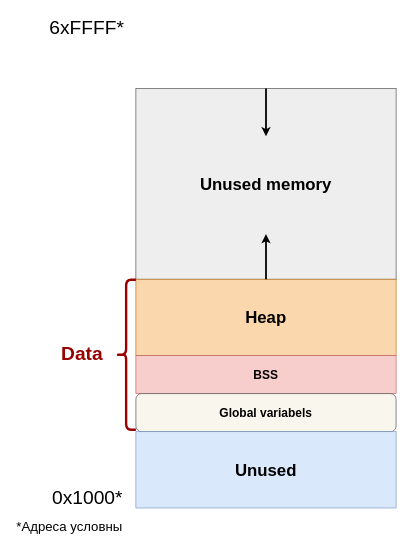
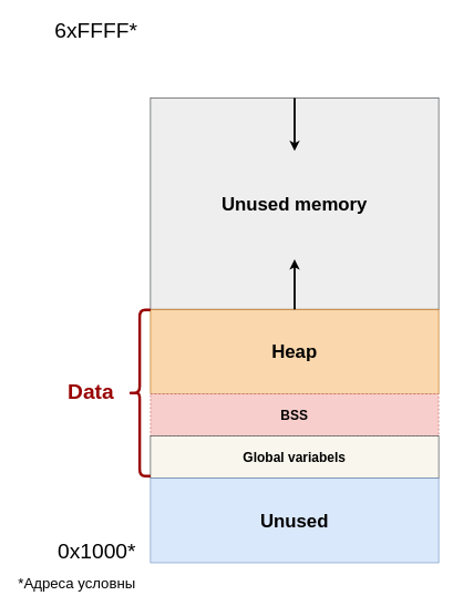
- <mxCell id="11" value="&lt;font style=&quot;font-size: 20px&quot;&gt;&lt;b&gt;BSS&lt;/b&gt;&lt;/font&gt;" style="rounded=0;whiteSpace=wrap;html=1;comic=0;fillColor=#f8cecc;strokeColor=#b85450;" parent="8" vertex="1"><mxGeometry y="572.192" width="433.898" height="63.577" as="geometry" /></mxCell>
+ <mxCell id="11" value="&lt;font style=&quot;font-size: 20px&quot;&gt;&lt;b&gt;BSS&lt;/b&gt;&lt;/font&gt;" style="rounded=0;whiteSpace=wrap;html=1;comic=0;fillColor=#f8cecc;strokeColor=#b85450;dashed=1;" parent="8" vertex="1"><mxGeometry y="572.192" width="433.898" height="63.577" as="geometry" /></mxCell>
- <mxCell id="12" value="&lt;font style=&quot;font-size: 20px&quot;&gt;&lt;b&gt;Global variabels&lt;br&gt;&lt;/b&gt;&lt;/font&gt;" style="whiteSpace=wrap;html=1;comic=0;fillColor=#f9f7ed;strokeColor=#36393d;rounded=1;" parent="8" vertex="1"><mxGeometry y="635.769" width="433.898" height="63.577" as="geometry" /></mxCell>
+ <mxCell id="12" value="&lt;font style=&quot;font-size: 20px&quot;&gt;&lt;b&gt;Global variabels&lt;br&gt;&lt;/b&gt;&lt;/font&gt;" style="rounded=0;whiteSpace=wrap;html=1;comic=0;fillColor=#f9f7ed;strokeColor=#36393d;" parent="8" vertex="1"><mxGeometry y="635.769" width="433.898" height="63.577" as="geometry" /></mxCell>
